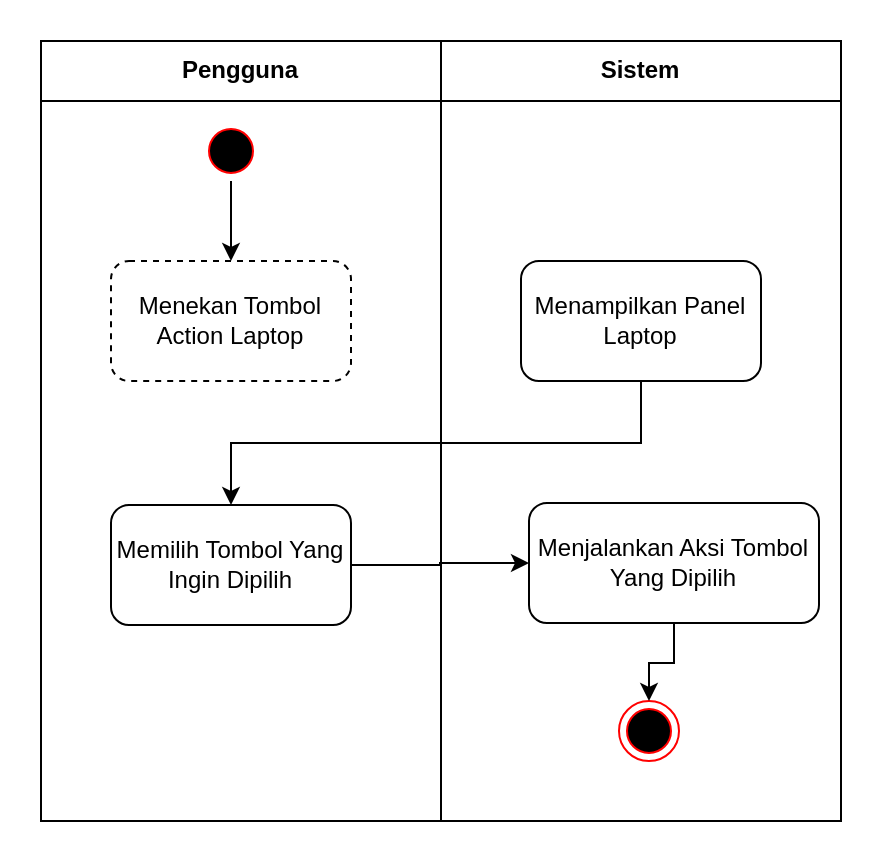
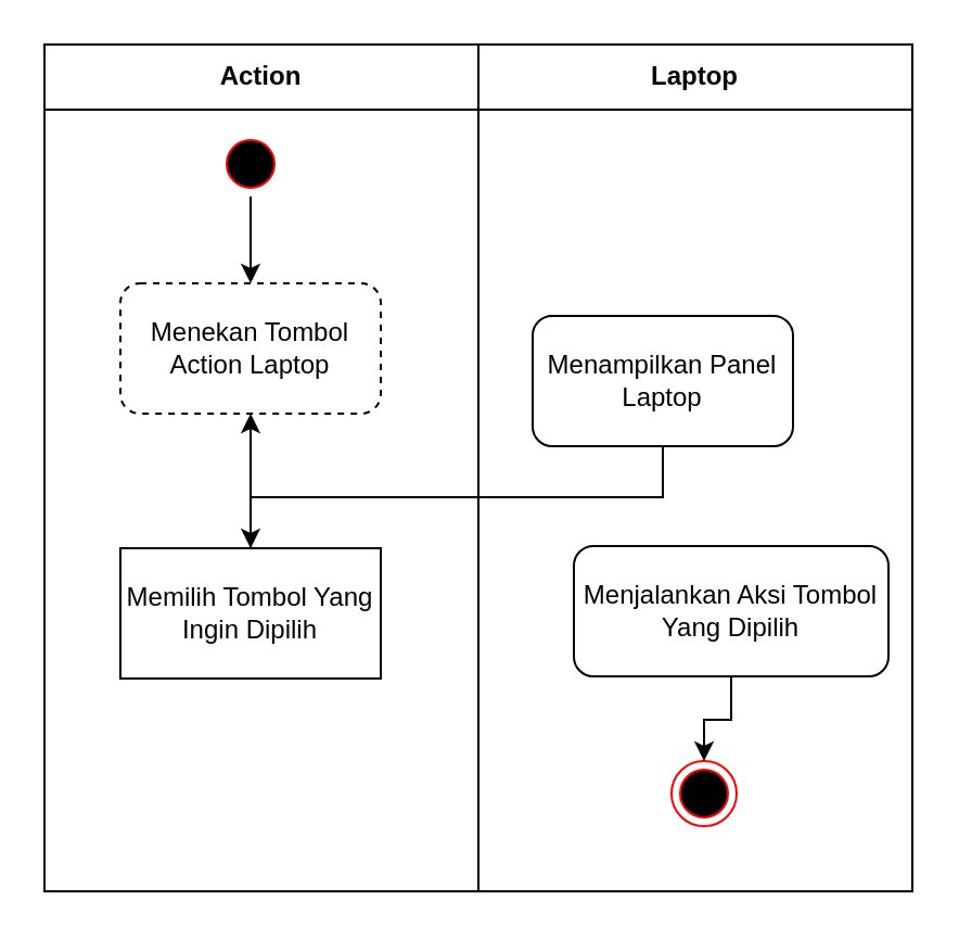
- <mxCell id="2" value="Pengguna" style="swimlane;whiteSpace=wrap;html=1;startSize=30;" parent="1" vertex="1"><mxGeometry x="20" y="20" width="200" height="390" as="geometry" /></mxCell>
+ <mxCell id="2" value="Action" style="swimlane;whiteSpace=wrap;html=1;startSize=30;" parent="1" vertex="1"><mxGeometry x="20" y="20" width="200" height="390" as="geometry" /></mxCell>
- <mxCell id="7" value="Sistem" style="swimlane;whiteSpace=wrap;html=1;startSize=30;" parent="1" vertex="1"><mxGeometry x="220" y="20" width="200" height="390" as="geometry" /></mxCell>
+ <mxCell id="7" value="Laptop" style="swimlane;whiteSpace=wrap;html=1;startSize=30;" parent="1" vertex="1"><mxGeometry x="220" y="20" width="200" height="390" as="geometry" /></mxCell>
- <mxCell id="8" value="Menampilkan Panel Laptop" style="whiteSpace=wrap;html=1;rounded=1;" parent="7" vertex="1"><mxGeometry x="40" y="110" width="120" height="60" as="geometry" /></mxCell>
+ <mxCell id="8" value="Menampilkan Panel Laptop" style="whiteSpace=wrap;html=1;rounded=1;" parent="7" vertex="1"><mxGeometry x="25" y="125" width="120" height="60" as="geometry" /></mxCell>
- <mxCell id="6" value="Memilih Tombol Yang Ingin Dipilih" style="whiteSpace=wrap;html=1;rounded=1;" parent="2" vertex="1"><mxGeometry x="35" y="232" width="120" height="60" as="geometry" /></mxCell>
+ <mxCell id="6" value="Memilih Tombol Yang Ingin Dipilih" style="whiteSpace=wrap;html=1;rounded=0;" parent="2" vertex="1"><mxGeometry x="35" y="232" width="120" height="60" as="geometry" /></mxCell>
- <mxCell id="13" style="edgeStyle=orthogonalEdgeStyle;rounded=0;orthogonalLoop=1;jettySize=auto;html=1;entryX=0;entryY=0.5;entryDx=0;entryDy=0;" parent="1" source="6" target="11" edge="1"><mxGeometry relative="1" as="geometry"><mxPoint x="250" y="282" as="targetPoint" /></mxGeometry></mxCell>
+ <mxCell id="13" style="edgeStyle=orthogonalEdgeStyle;rounded=0;orthogonalLoop=1;jettySize=auto;html=1;" parent="1" source="6" target="5" edge="1"><mxGeometry relative="1" as="geometry"><mxPoint x="250" y="282" as="targetPoint" /></mxGeometry></mxCell>
